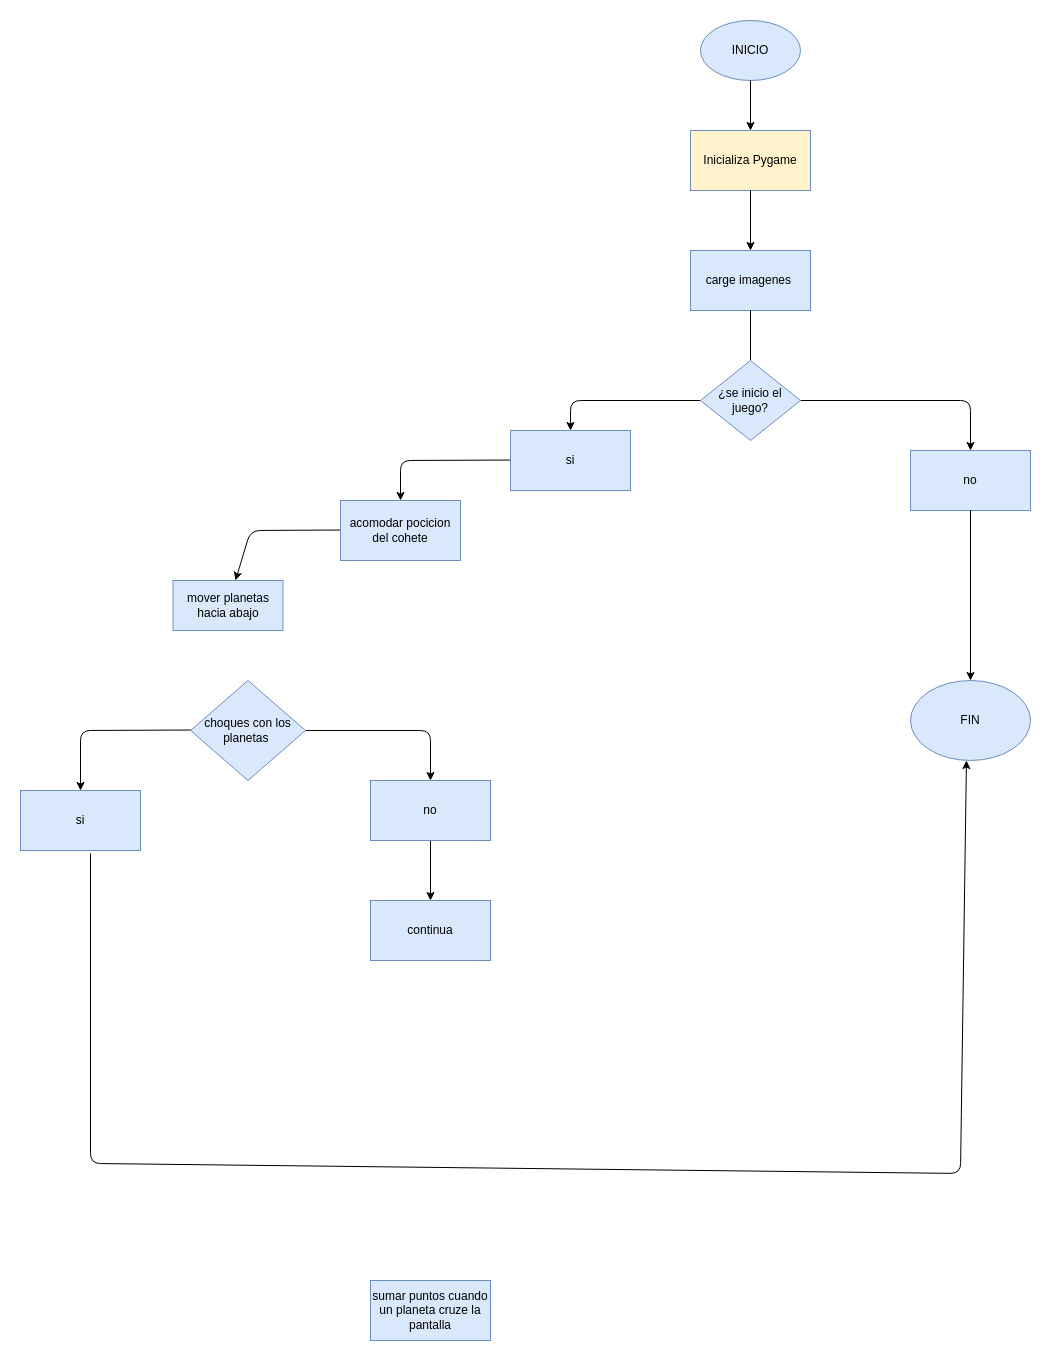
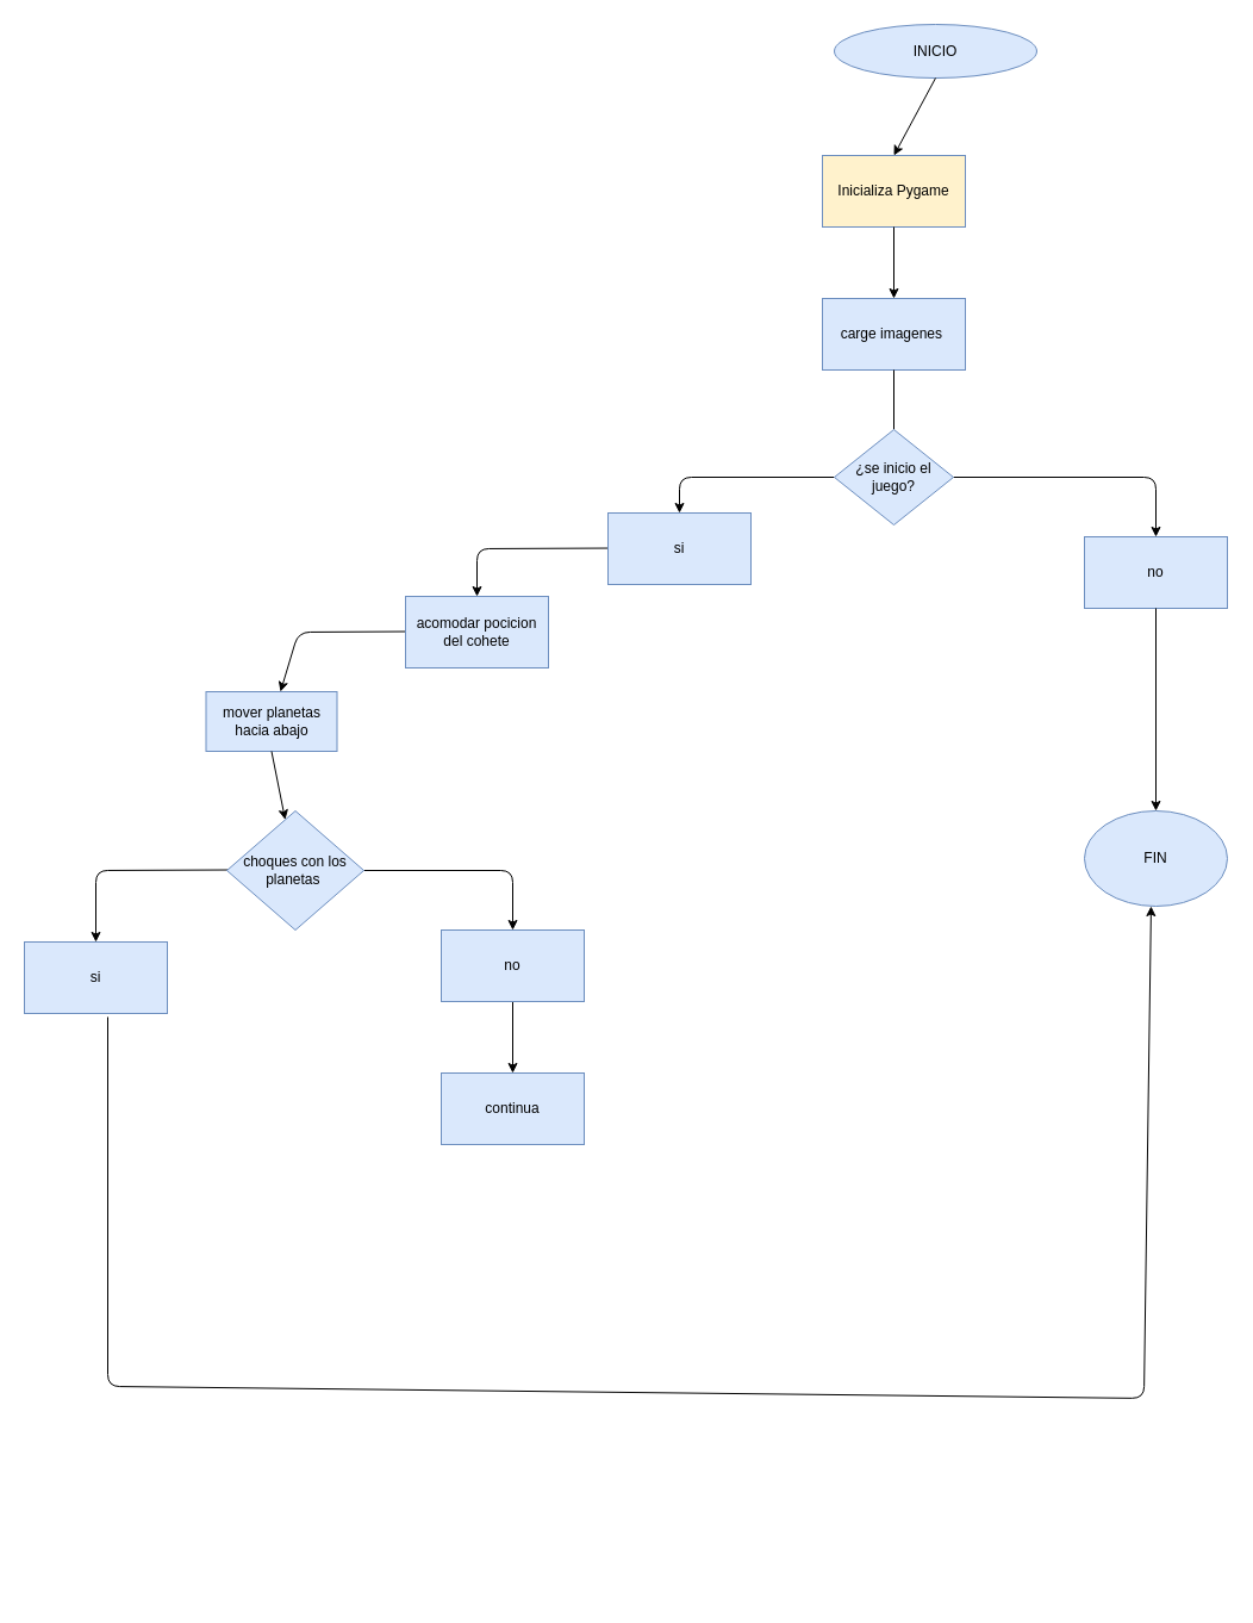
- <mxCell id="2" value="INICIO" style="ellipse;whiteSpace=wrap;html=1;fillColor=#dae8fc;strokeColor=#6c8ebf;" vertex="1" parent="1"><mxGeometry x="700" y="20" width="100" height="60" as="geometry" /></mxCell>
+ <mxCell id="2" value="INICIO" style="ellipse;whiteSpace=wrap;html=1;fillColor=#dae8fc;strokeColor=#6c8ebf;" vertex="1" parent="1"><mxGeometry x="700" y="20" width="170" height="45" as="geometry" /></mxCell>
+ <mxCell id="17" value="" style="endArrow=classic;html=1;exitX=0.5;exitY=1;exitDx=0;exitDy=0;" edge="1" parent="1" source="16" target="20"><mxGeometry width="50" height="50" relative="1" as="geometry"><mxPoint x="330" y="590" as="sourcePoint" /><mxPoint x="255" y="690" as="targetPoint" /></mxGeometry></mxCell>
- <mxCell id="28" value="sumar puntos cuando un planeta cruze la pantalla" style="rounded=0;whiteSpace=wrap;html=1;fillColor=#dae8fc;strokeColor=#6c8ebf;" vertex="1" parent="1"><mxGeometry x="370" y="1280" width="120" height="60" as="geometry" /></mxCell>
